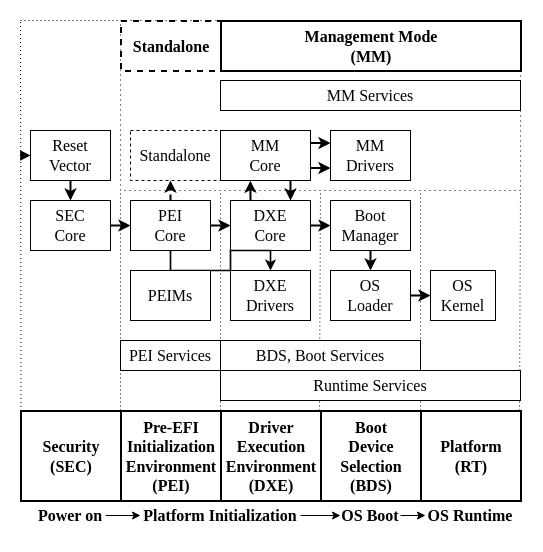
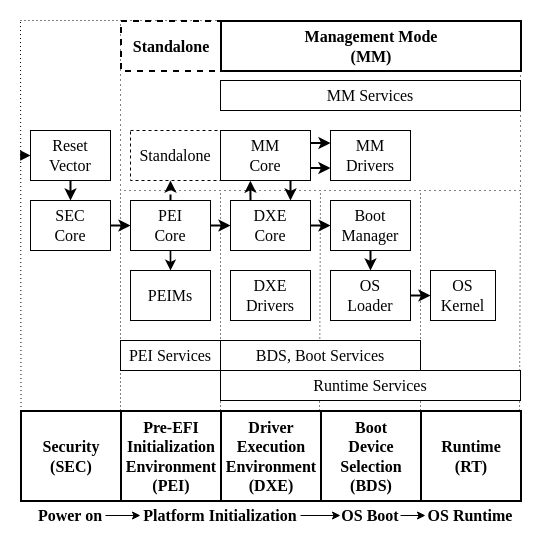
- <mxCell id="22" style="edgeStyle=orthogonalEdgeStyle;rounded=0;orthogonalLoop=1;jettySize=auto;html=1;exitX=0.5;exitY=1;exitDx=0;exitDy=0;strokeWidth=1.65;" parent="1" source="23" target="37" edge="1"><mxGeometry relative="1" as="geometry" /></mxCell>
+ <mxCell id="22" style="edgeStyle=orthogonalEdgeStyle;rounded=0;orthogonalLoop=1;jettySize=auto;html=1;exitX=0.5;exitY=1;exitDx=0;exitDy=0;entryX=0.5;entryY=0;entryDx=0;entryDy=0;strokeWidth=1.65;" parent="1" source="23" target="38" edge="1"><mxGeometry relative="1" as="geometry" /></mxCell>
- <mxCell id="13" value="&lt;font size=&quot;3&quot; face=&quot;LMRoman10-Regular&quot;&gt;Platform&lt;br&gt;(RT)&lt;/font&gt;" style="rounded=0;whiteSpace=wrap;html=1;strokeWidth=2;fontStyle=1" parent="1" vertex="1"><mxGeometry x="420.5" y="410.5" width="100" height="90" as="geometry" /></mxCell>
+ <mxCell id="13" value="&lt;font size=&quot;3&quot; face=&quot;LMRoman10-Regular&quot;&gt;Runtime&lt;br&gt;(RT)&lt;/font&gt;" style="rounded=0;whiteSpace=wrap;html=1;strokeWidth=2;fontStyle=1" parent="1" vertex="1"><mxGeometry x="420.5" y="410.5" width="100" height="90" as="geometry" /></mxCell>
